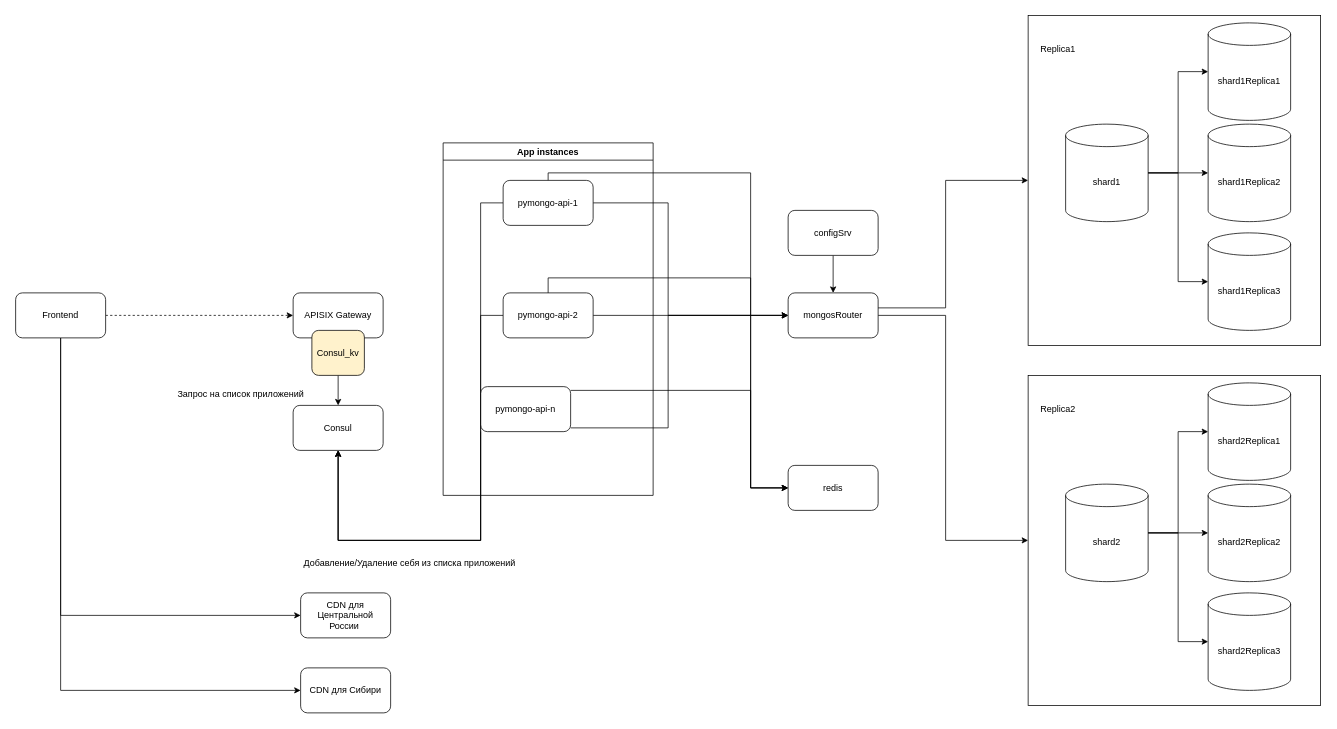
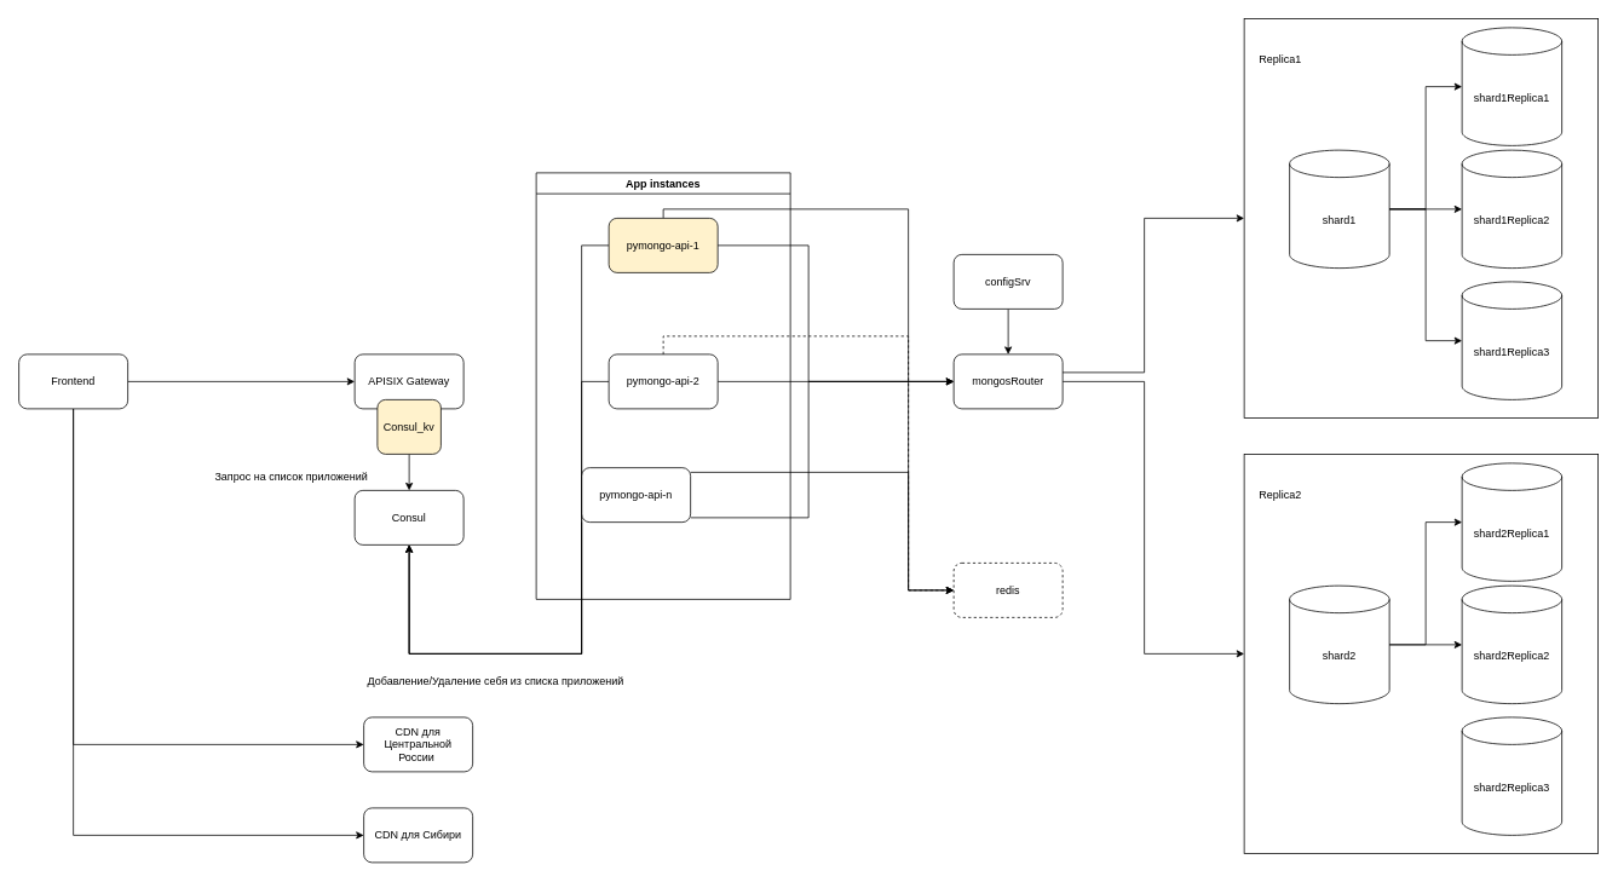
- <mxCell id="35" value="pymongo-api-1" style="rounded=1;whiteSpace=wrap;html=1;movable=0;resizable=0;rotatable=0;deletable=0;editable=0;connectable=0;" vertex="1" parent="1"><mxGeometry x="670" y="240" width="120" height="60" as="geometry" /></mxCell>
+ <mxCell id="35" value="pymongo-api-1" style="rounded=1;whiteSpace=wrap;html=1;movable=0;resizable=0;rotatable=0;deletable=0;editable=0;connectable=0;fillColor=#fff2cc;" vertex="1" parent="1"><mxGeometry x="670" y="240" width="120" height="60" as="geometry" /></mxCell>
- <mxCell id="40" style="edgeStyle=orthogonalEdgeStyle;rounded=0;html=1;entryX=0;entryY=0.5;entryDx=0;entryDy=0;movable=0;resizable=0;rotatable=0;deletable=0;editable=0;connectable=0;" edge="1" parent="1" source="43" target="27"><mxGeometry relative="1" as="geometry"><Array as="points"><mxPoint x="730" y="370" /><mxPoint x="1000" y="370" /><mxPoint x="1000" y="650" /></Array></mxGeometry></mxCell>
+ <mxCell id="40" style="edgeStyle=orthogonalEdgeStyle;rounded=0;html=1;entryX=0;entryY=0.5;entryDx=0;entryDy=0;movable=0;resizable=0;rotatable=0;deletable=0;editable=0;connectable=0;dashed=1;" edge="1" parent="1" source="43" target="27"><mxGeometry relative="1" as="geometry"><Array as="points"><mxPoint x="730" y="370" /><mxPoint x="1000" y="370" /><mxPoint x="1000" y="650" /></Array></mxGeometry></mxCell>
- <mxCell id="28" style="edgeStyle=orthogonalEdgeStyle;rounded=0;html=1;entryX=0;entryY=0.5;entryDx=0;entryDy=0;movable=0;resizable=0;rotatable=0;deletable=0;editable=0;connectable=0;dashed=1;" edge="1" parent="1" source="31" target="47"><mxGeometry relative="1" as="geometry" /></mxCell>
+ <mxCell id="28" style="edgeStyle=orthogonalEdgeStyle;rounded=0;html=1;entryX=0;entryY=0.5;entryDx=0;entryDy=0;movable=0;resizable=0;rotatable=0;deletable=0;editable=0;connectable=0;" edge="1" parent="1" source="31" target="47"><mxGeometry relative="1" as="geometry" /></mxCell>
- <mxCell id="27" value="redis" style="rounded=1;whiteSpace=wrap;html=1;movable=0;resizable=0;rotatable=0;deletable=0;editable=0;connectable=0;" vertex="1" parent="1"><mxGeometry x="1050" y="620" width="120" height="60" as="geometry" /></mxCell>
+ <mxCell id="27" value="redis" style="rounded=1;whiteSpace=wrap;html=1;movable=0;resizable=0;rotatable=0;deletable=0;editable=0;connectable=0;dashed=1;" vertex="1" parent="1"><mxGeometry x="1050" y="620" width="120" height="60" as="geometry" /></mxCell>
- <mxCell id="26" style="edgeStyle=orthogonalEdgeStyle;html=1;entryX=0;entryY=0.5;entryDx=0;entryDy=0;entryPerimeter=0;movable=0;resizable=0;rotatable=0;deletable=0;editable=0;connectable=0;rounded=0;" edge="1" parent="17" source="19" target="25"><mxGeometry relative="1" as="geometry" /></mxCell>
